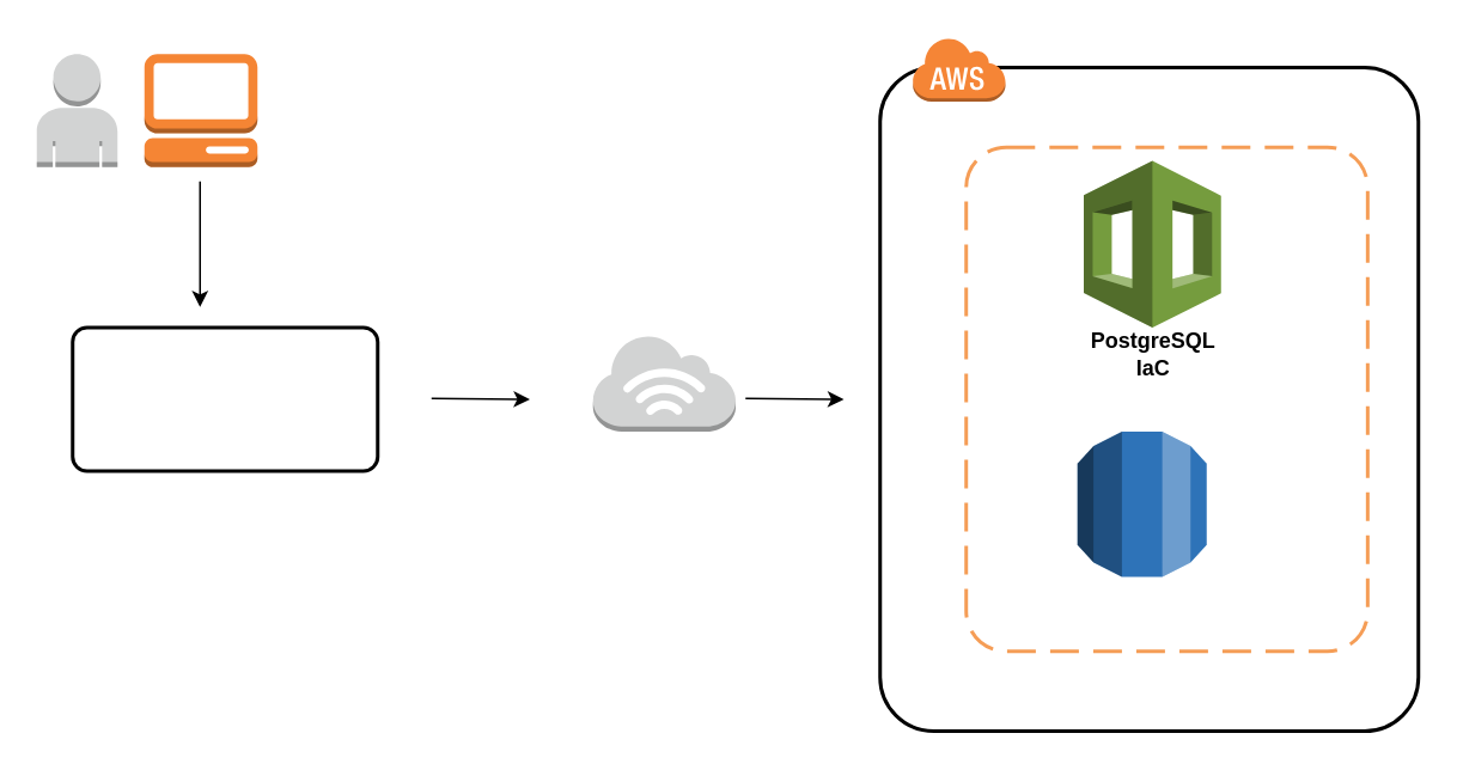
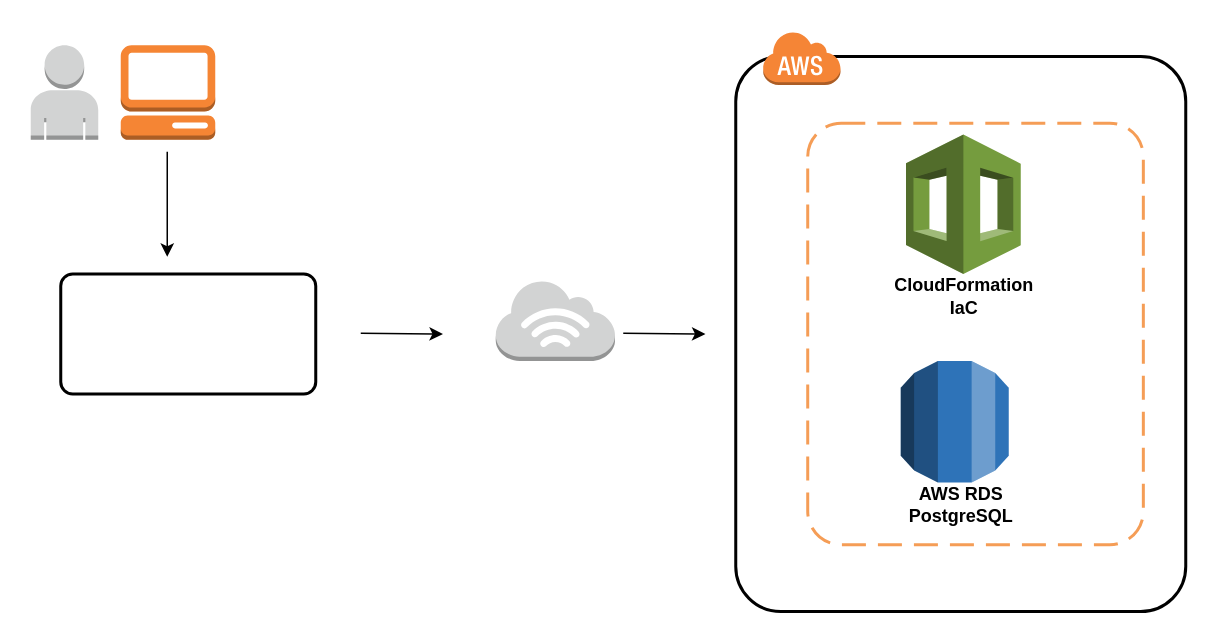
- <mxCell id="15" value="&lt;b&gt;PostgreSQL&lt;br&gt;IaC&lt;/b&gt;" style="text;html=1;align=center;verticalAlign=middle;resizable=0;points=[];autosize=1;strokeColor=none;" parent="1" vertex="1"><mxGeometry x="586.75" y="182" width="110" height="30" as="geometry" /></mxCell>
+ <mxCell id="15" value="&lt;b&gt;CloudFormation&lt;br&gt;IaC&lt;/b&gt;" style="text;html=1;align=center;verticalAlign=middle;resizable=0;points=[];autosize=1;strokeColor=none;" parent="1" vertex="1"><mxGeometry x="586.75" y="182" width="110" height="30" as="geometry" /></mxCell>
+ <mxCell id="9" value="&lt;b&gt;AWS RDS &lt;br&gt;PostgreSQL&lt;/b&gt;" style="text;html=1;align=center;verticalAlign=middle;resizable=0;points=[];autosize=1;strokeColor=none;" parent="1" vertex="1"><mxGeometry x="600" y="321" width="80" height="30" as="geometry" /></mxCell>
